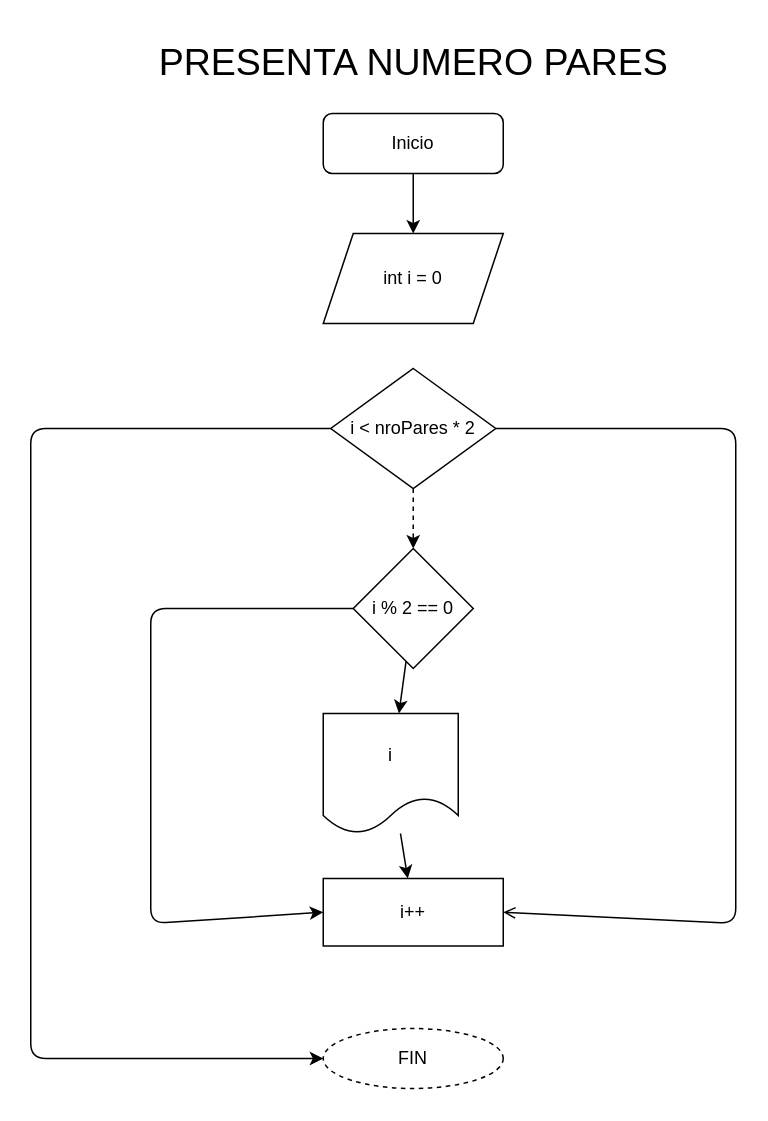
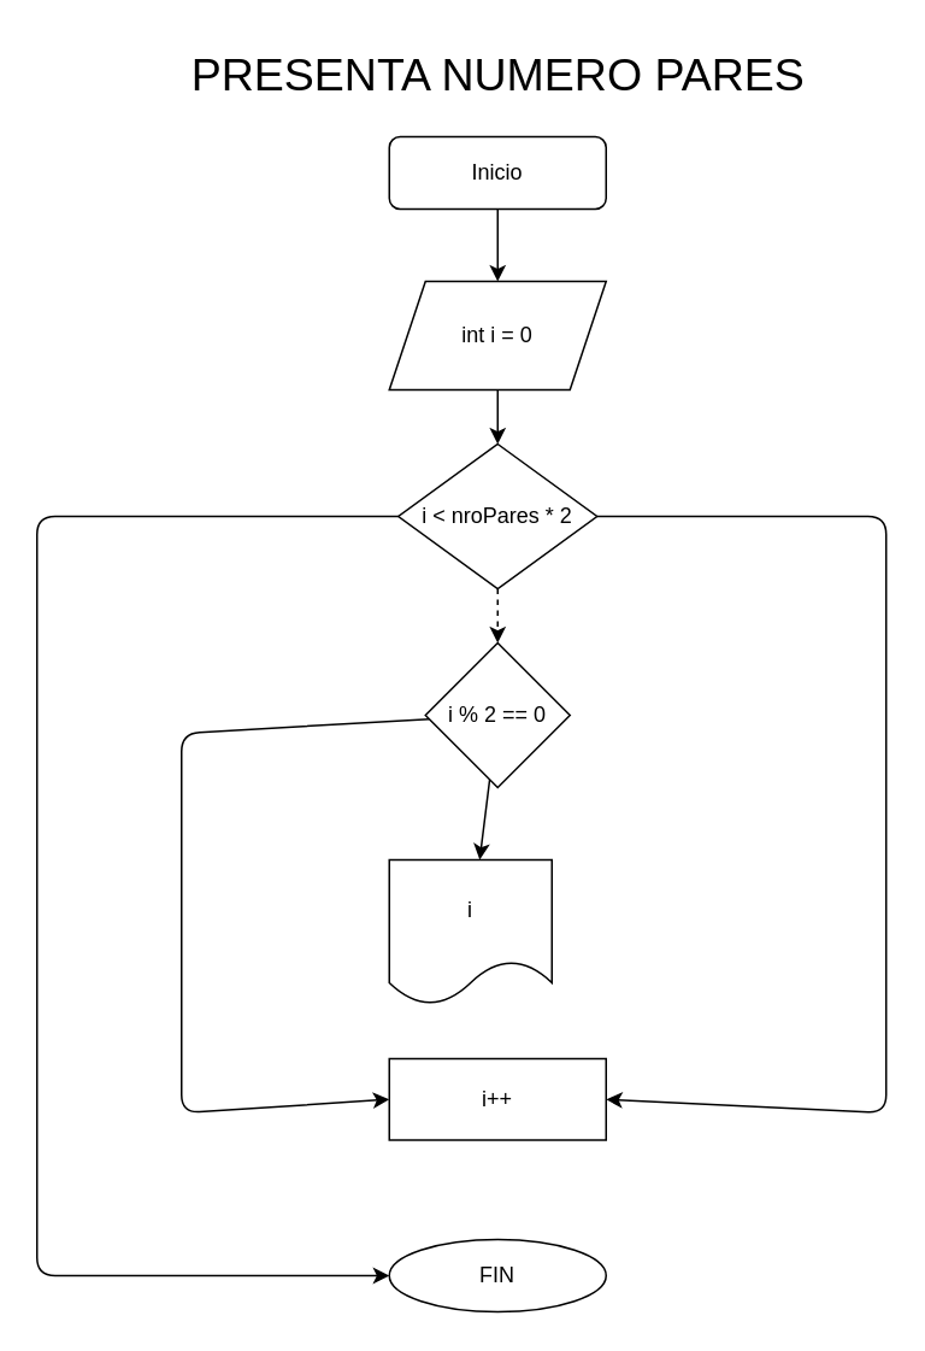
+ <mxCell id="9" value="" style="edgeStyle=none;html=1;fontSize=12;" edge="1" parent="1" source="10" target="8"><mxGeometry relative="1" as="geometry" /></mxCell>
- <mxCell id="4" value="i % 2 == 0" style="rhombus;whiteSpace=wrap;html=1;" vertex="1" parent="1"><mxGeometry x="235" y="365" width="80" height="80" as="geometry" /></mxCell>
+ <mxCell id="4" value="i % 2 == 0" style="rhombus;whiteSpace=wrap;html=1;" vertex="1" parent="1"><mxGeometry x="235" y="355" width="80" height="80" as="geometry" /></mxCell>
- <mxCell id="14" value="" style="edgeStyle=none;html=1;fontSize=12;" edge="1" parent="1" source="15" target="16"><mxGeometry relative="1" as="geometry" /></mxCell>
- <mxCell id="6" style="edgeStyle=none;html=1;exitX=1;exitY=0.5;exitDx=0;exitDy=0;entryX=1;entryY=0.5;entryDx=0;entryDy=0;fontSize=12;endArrow=open;" edge="1" parent="1" source="8" target="16"><mxGeometry relative="1" as="geometry"><Array as="points"><mxPoint x="490" y="285" /><mxPoint x="490" y="615" /></Array></mxGeometry></mxCell>
+ <mxCell id="6" style="edgeStyle=none;html=1;exitX=1;exitY=0.5;exitDx=0;exitDy=0;entryX=1;entryY=0.5;entryDx=0;entryDy=0;fontSize=12;" edge="1" parent="1" source="8" target="16"><mxGeometry relative="1" as="geometry"><Array as="points"><mxPoint x="490" y="285" /><mxPoint x="490" y="615" /></Array></mxGeometry></mxCell>
- <mxCell id="17" value="FIN" style="ellipse;whiteSpace=wrap;html=1;fontSize=12;dashed=1;" vertex="1" parent="1"><mxGeometry x="215" y="685" width="120" height="40" as="geometry" /></mxCell>
+ <mxCell id="17" value="FIN" style="ellipse;whiteSpace=wrap;html=1;fontSize=12;" vertex="1" parent="1"><mxGeometry x="215" y="685" width="120" height="40" as="geometry" /></mxCell>
